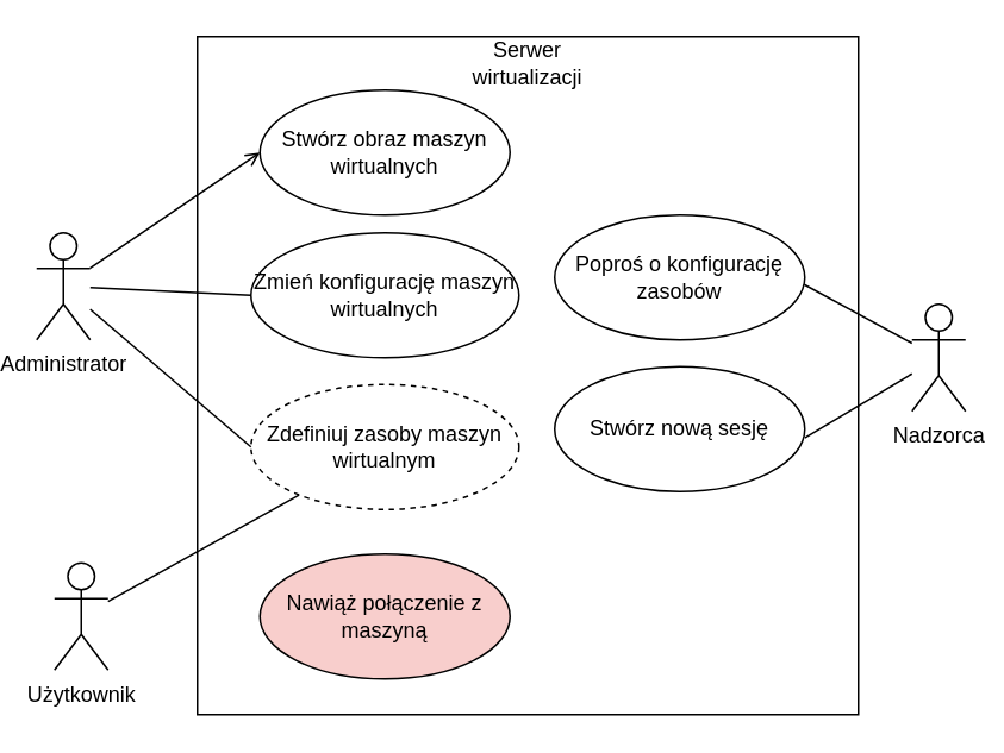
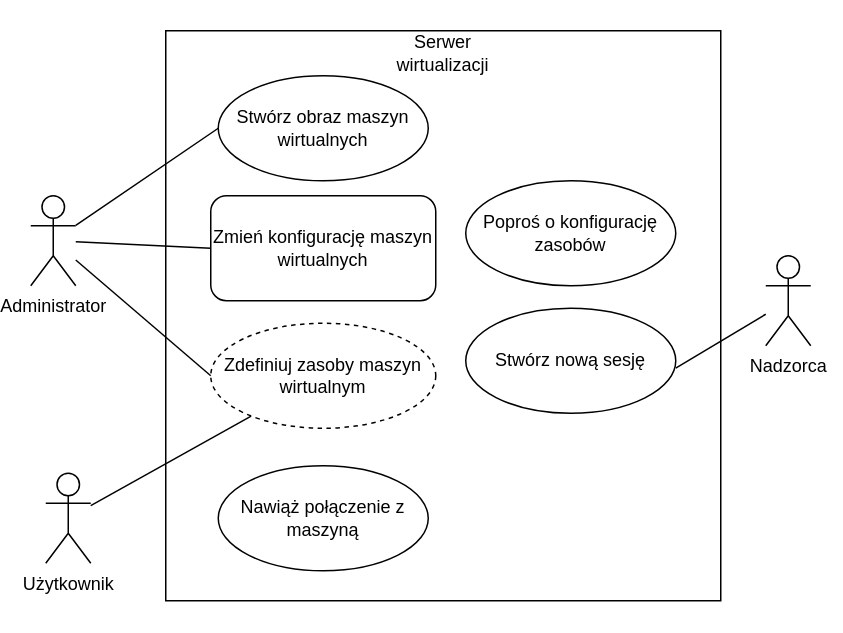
- <mxCell id="17" value="" style="endArrow=open;html=1;rounded=0;entryX=0;entryY=0.5;entryDx=0;entryDy=0;" edge="1" parent="1" source="12" target="13"><mxGeometry width="50" height="50" relative="1" as="geometry"><mxPoint x="150" y="260" as="sourcePoint" /><mxPoint x="60" y="182.857" as="targetPoint" /></mxGeometry></mxCell>
+ <mxCell id="17" value="" style="endArrow=none;html=1;rounded=0;entryX=0;entryY=0.5;entryDx=0;entryDy=0;" edge="1" parent="1" source="12" target="13"><mxGeometry width="50" height="50" relative="1" as="geometry"><mxPoint x="150" y="260" as="sourcePoint" /><mxPoint x="60" y="182.857" as="targetPoint" /></mxGeometry></mxCell>
- <mxCell id="14" value="&lt;div&gt;Zmień konfigurację maszyn wirtualnych&lt;/div&gt;" style="ellipse;whiteSpace=wrap;html=1;" vertex="1" parent="1"><mxGeometry x="140" y="130" width="150" height="70" as="geometry" /></mxCell>
+ <mxCell id="14" value="&lt;div&gt;Zmień konfigurację maszyn wirtualnych&lt;/div&gt;" style="whiteSpace=wrap;html=1;rounded=1;" vertex="1" parent="1"><mxGeometry x="140" y="130" width="150" height="70" as="geometry" /></mxCell>
- <mxCell id="10" value="" style="endArrow=none;html=1;rounded=0;exitX=0.998;exitY=0.557;exitDx=0;exitDy=0;exitPerimeter=0;" edge="1" parent="1" source="6" target="4"><mxGeometry width="50" height="50" relative="1" as="geometry"><mxPoint x="430" y="269.97" as="sourcePoint" /><mxPoint x="520" y="218.567" as="targetPoint" /></mxGeometry></mxCell>
- <mxCell id="5" value="Nawiąż połączenie z maszyną" style="ellipse;whiteSpace=wrap;html=1;fillColor=#f8cecc;" vertex="1" parent="1"><mxGeometry x="145" y="310" width="140" height="70" as="geometry" /></mxCell>
+ <mxCell id="5" value="Nawiąż połączenie z maszyną" style="ellipse;whiteSpace=wrap;html=1;" vertex="1" parent="1"><mxGeometry x="145" y="310" width="140" height="70" as="geometry" /></mxCell>
